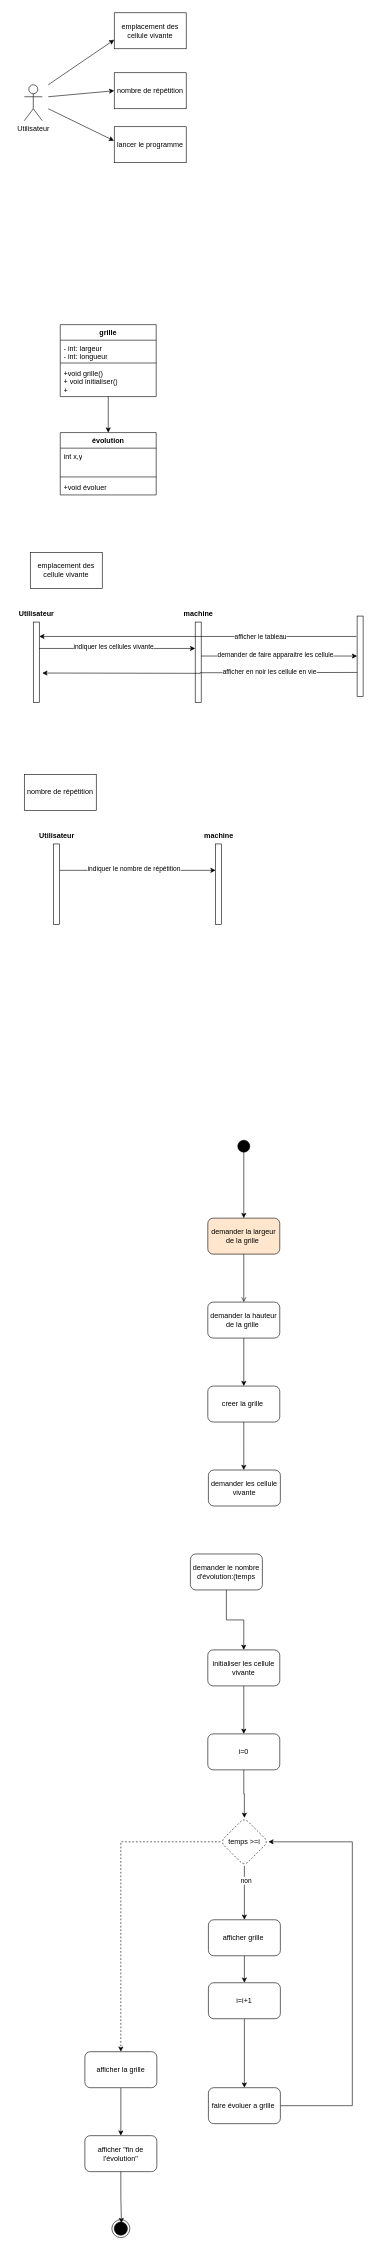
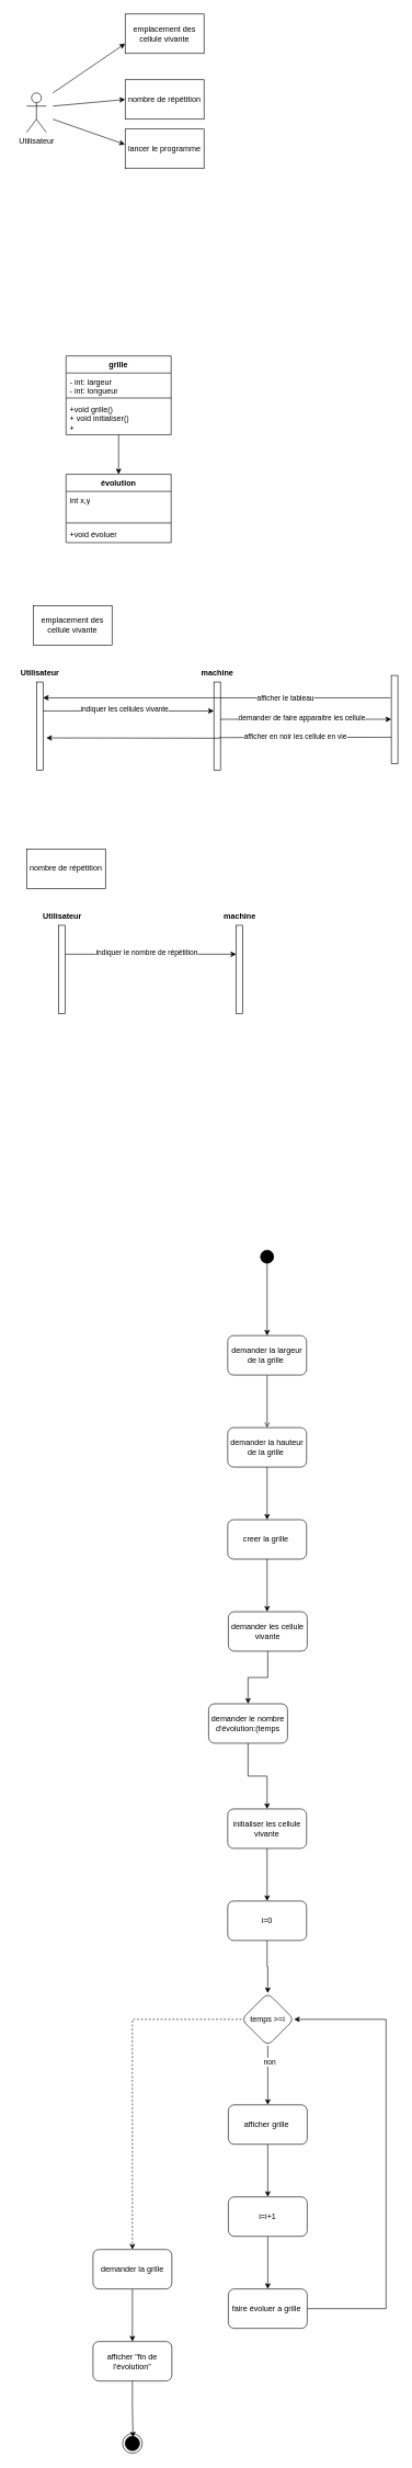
- <mxCell id="5" value="lancer le programme" style="rounded=0;whiteSpace=wrap;html=1;" vertex="1" parent="1"><mxGeometry x="190" y="210" width="120" height="60" as="geometry" /></mxCell>
+ <mxCell id="5" value="lancer le programme" style="rounded=0;whiteSpace=wrap;html=1;" vertex="1" parent="1"><mxGeometry x="190" y="195" width="120" height="60" as="geometry" /></mxCell>
- <mxCell id="40" value="demander la largeur de la grille&amp;nbsp;" style="rounded=1;whiteSpace=wrap;html=1;fillColor=#ffe6cc;" vertex="1" parent="1"><mxGeometry x="346.03" y="2030" width="120" height="60" as="geometry" /></mxCell>
+ <mxCell id="40" value="demander la largeur de la grille&amp;nbsp;" style="rounded=1;whiteSpace=wrap;html=1;" vertex="1" parent="1"><mxGeometry x="346.03" y="2030" width="120" height="60" as="geometry" /></mxCell>
+ <mxCell id="51" value="" style="edgeStyle=orthogonalEdgeStyle;rounded=0;orthogonalLoop=1;jettySize=auto;html=1;" edge="1" parent="1" source="52" target="54"><mxGeometry relative="1" as="geometry" /></mxCell>
- <mxCell id="50" value="temps &amp;gt;=i" style="rhombus;whiteSpace=wrap;html=1;rounded=1;dashed=1;" vertex="1" parent="1"><mxGeometry x="367.03" y="3030" width="80" height="80" as="geometry" /></mxCell>
+ <mxCell id="50" value="temps &amp;gt;=i" style="rhombus;whiteSpace=wrap;html=1;rounded=1;" vertex="1" parent="1"><mxGeometry x="367.03" y="3030" width="80" height="80" as="geometry" /></mxCell>
- <mxCell id="60" value="i=i+1" style="whiteSpace=wrap;html=1;rounded=1;" vertex="1" parent="1"><mxGeometry x="347.03" y="3305" width="120" height="60" as="geometry" /></mxCell>
+ <mxCell id="60" value="i=i+1" style="whiteSpace=wrap;html=1;rounded=1;" vertex="1" parent="1"><mxGeometry x="347.03" y="3340" width="120" height="60" as="geometry" /></mxCell>
- <mxCell id="64" value="afficher la grille" style="whiteSpace=wrap;html=1;rounded=1;" vertex="1" parent="1"><mxGeometry x="141.03" y="3420" width="120" height="60" as="geometry" /></mxCell>
+ <mxCell id="64" value="demander la grille" style="whiteSpace=wrap;html=1;rounded=1;" vertex="1" parent="1"><mxGeometry x="141.03" y="3420" width="120" height="60" as="geometry" /></mxCell>
